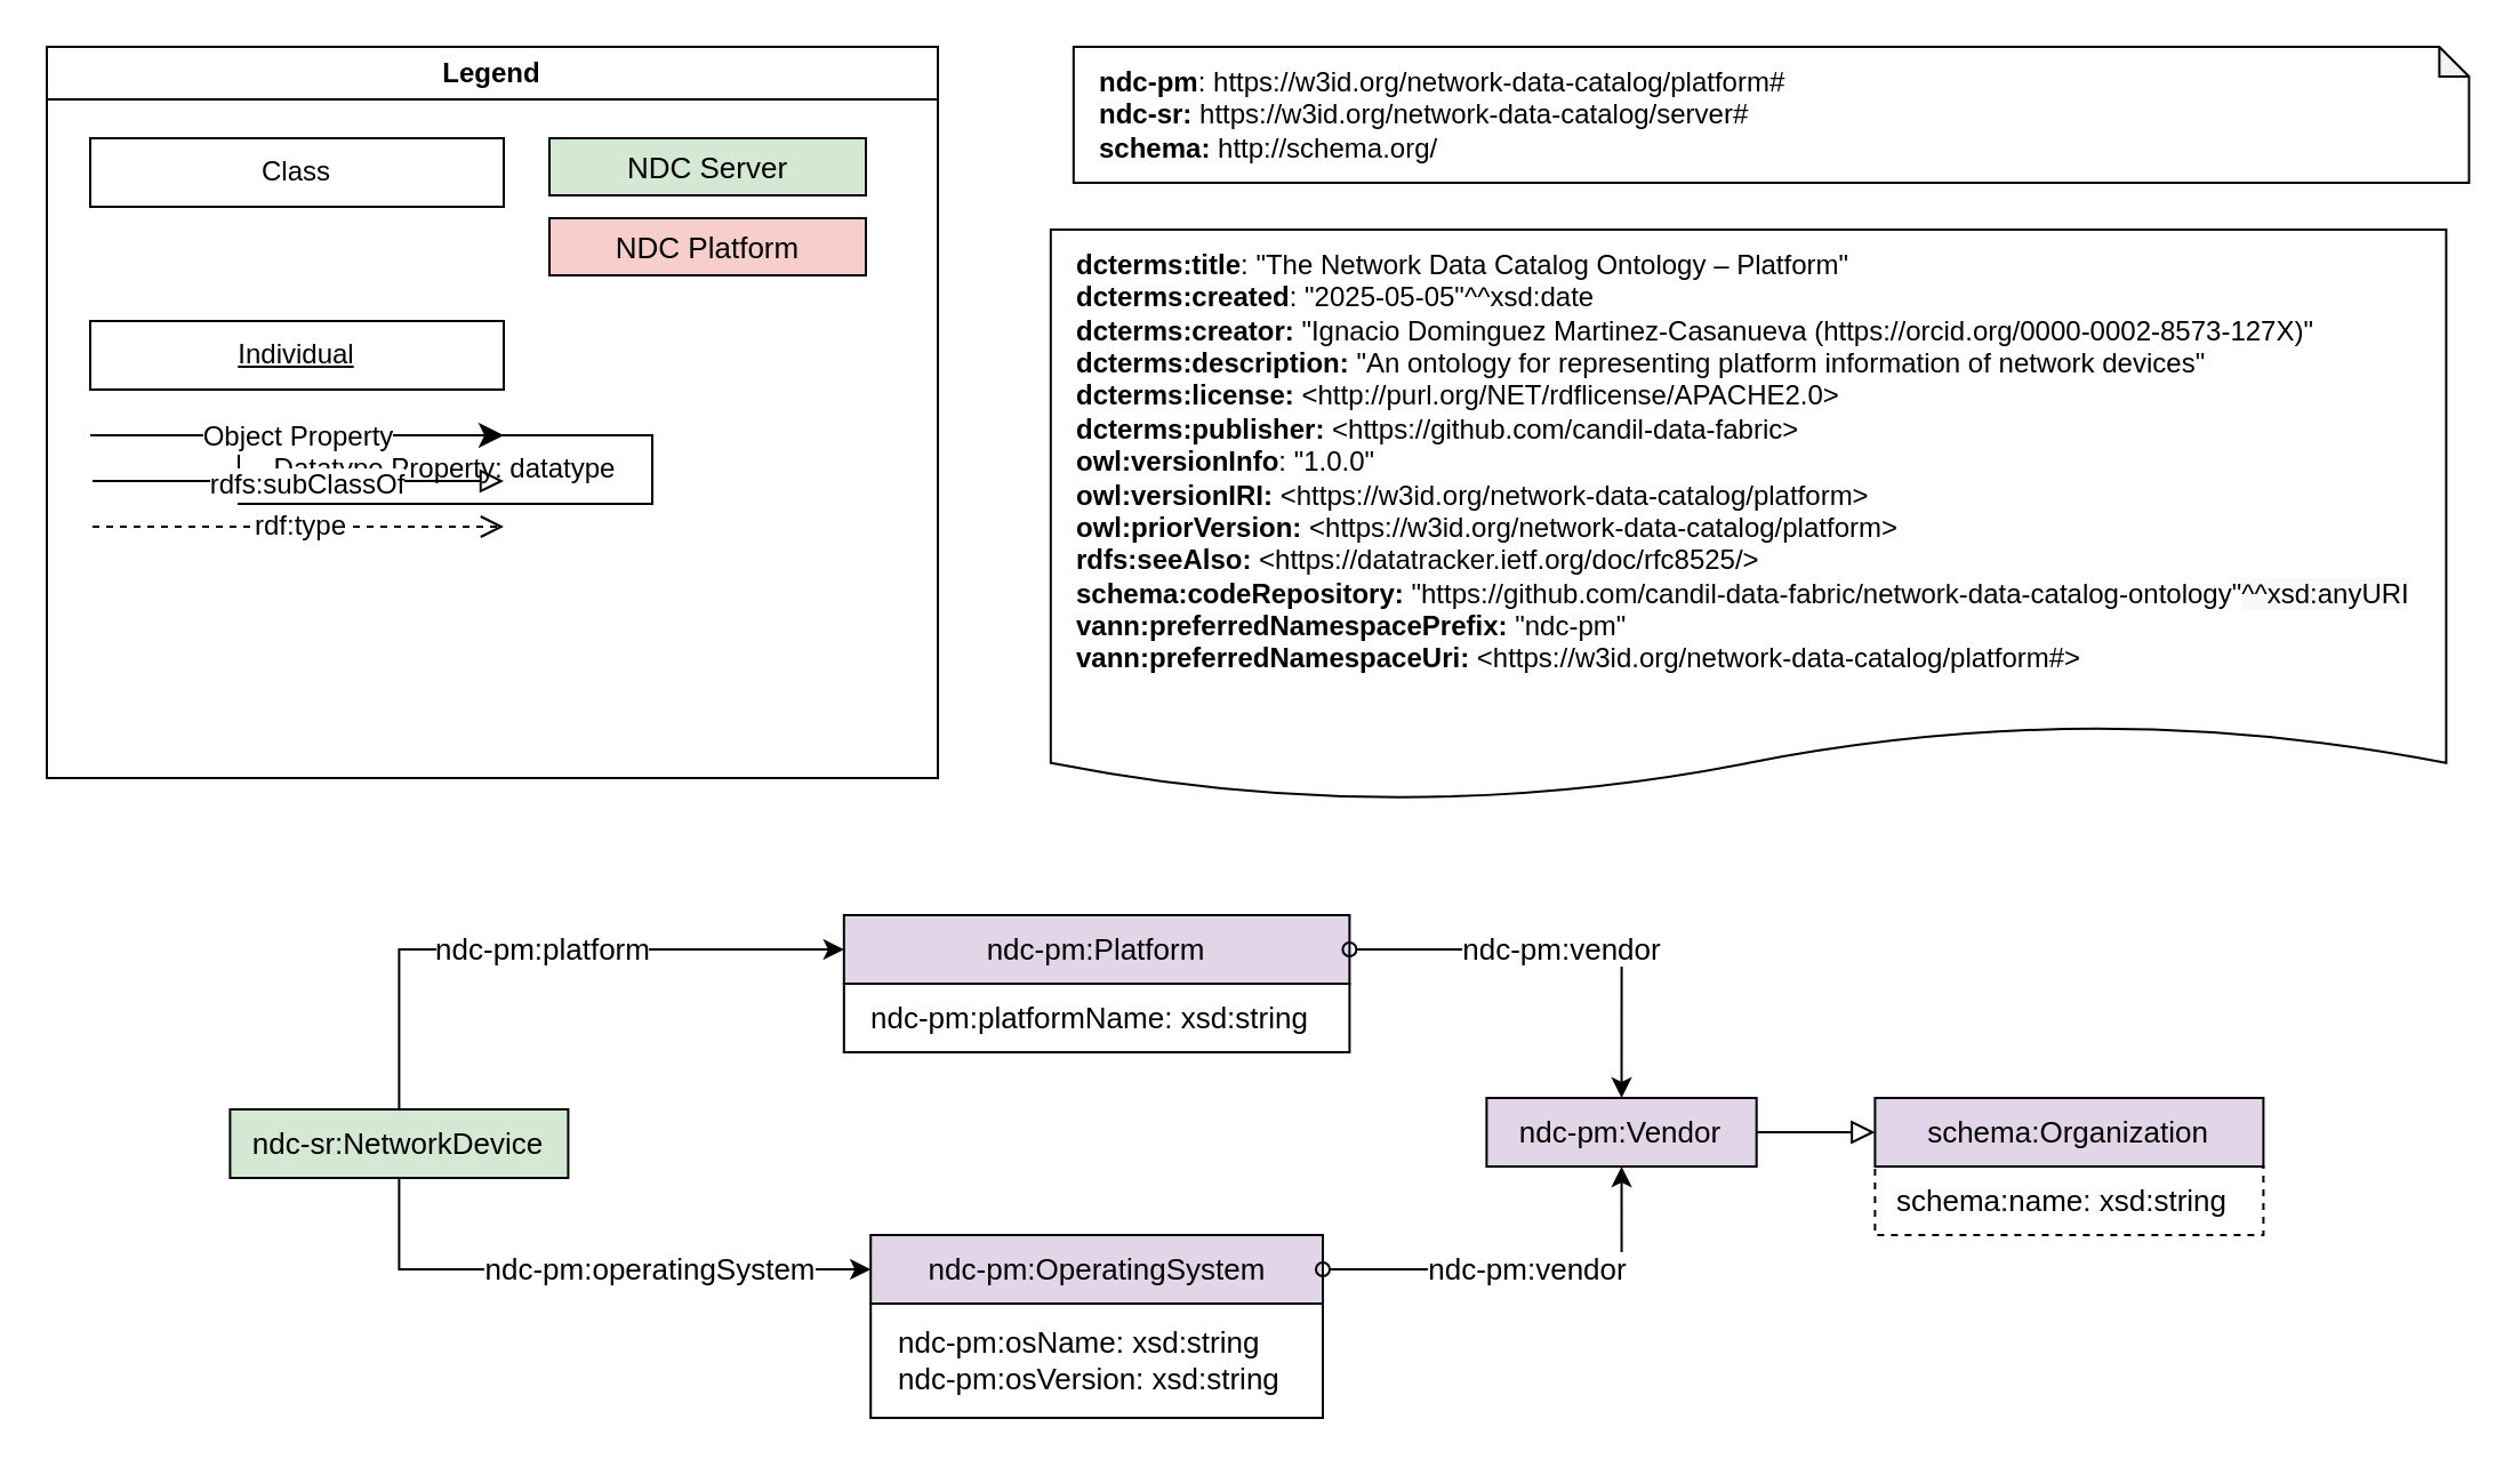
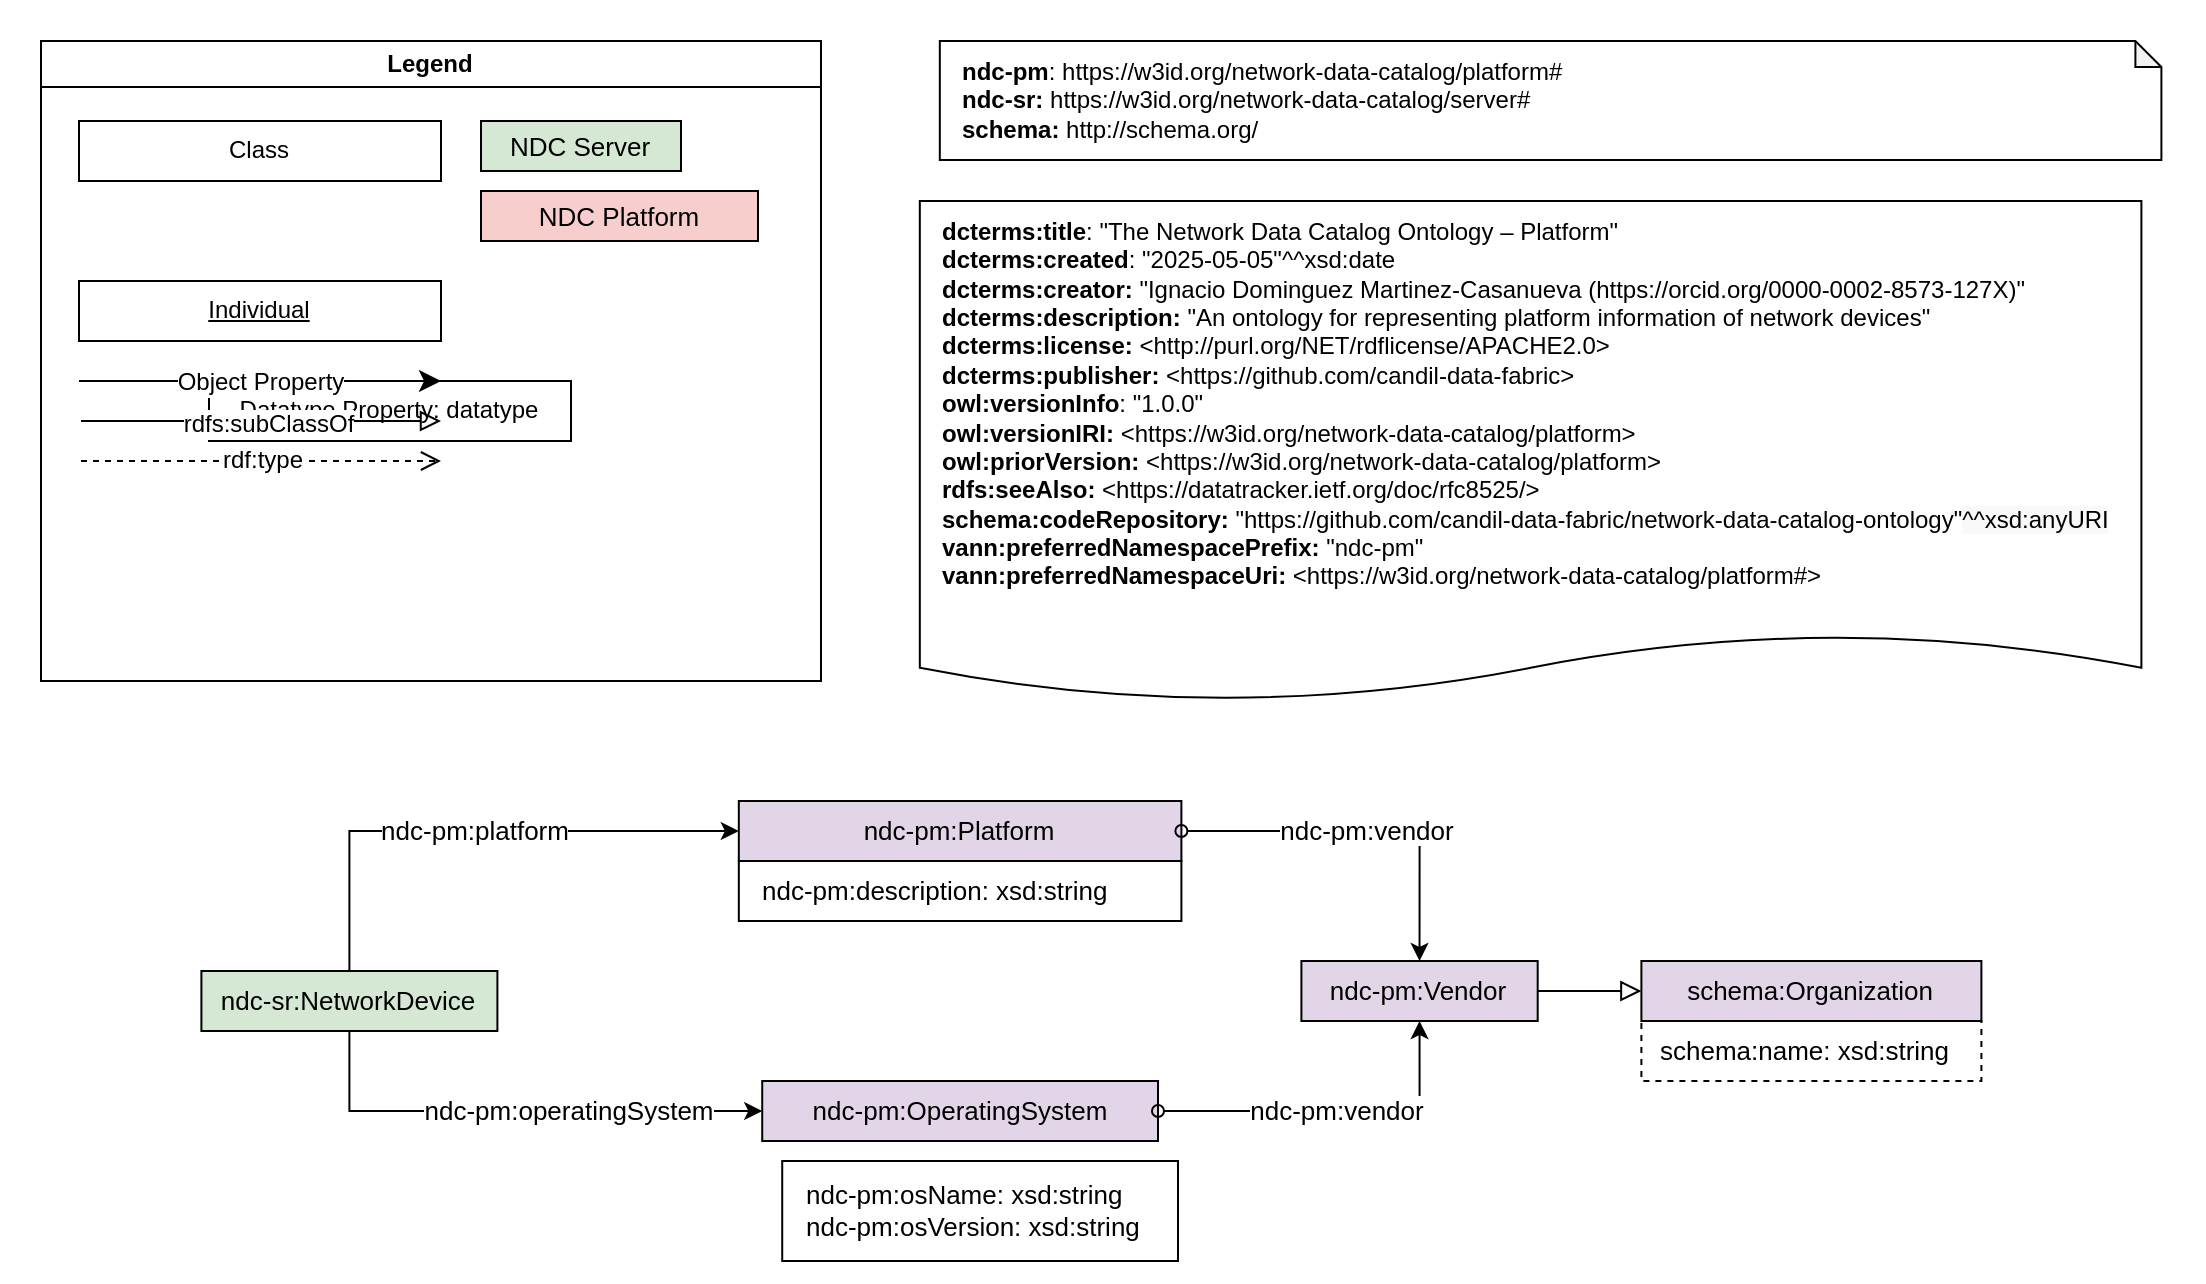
- <mxCell id="13" value="NDC Server" style="rounded=0;whiteSpace=wrap;html=1;fillColor=#d5e8d4;strokeColor=#000000;fontFamily=Helvetica;fontSize=13;" parent="3" vertex="1"><mxGeometry x="220" y="40.0" width="138.5" height="25" as="geometry" /></mxCell>
+ <mxCell id="13" value="NDC Server" style="rounded=0;whiteSpace=wrap;html=1;fillColor=#d5e8d4;strokeColor=#000000;fontFamily=Helvetica;fontSize=13;" parent="3" vertex="1"><mxGeometry x="220" y="40.0" width="100" height="25" as="geometry" /></mxCell>
- <mxCell id="18" value="ndc-pm:platformName: xsd:string" style="rounded=0;whiteSpace=wrap;html=1;snapToPoint=1;points=[[0.1,0],[0.2,0],[0.3,0],[0.4,0],[0.5,0],[0.6,0],[0.7,0],[0.8,0],[0.9,0],[0,0.1],[0,0.3],[0,0.5],[0,0.7],[0,0.9],[0.1,1],[0.2,1],[0.3,1],[0.4,1],[0.5,1],[0.6,1],[0.7,1],[0.8,1],[0.9,1],[1,0.1],[1,0.3],[1,0.5],[1,0.7],[1,0.9]];align=left;spacingLeft=10;fontSize=13;" parent="1" vertex="1"><mxGeometry x="368.91" y="430" width="221.29" height="30" as="geometry" /></mxCell>
+ <mxCell id="18" value="ndc-pm:description: xsd:string" style="rounded=0;whiteSpace=wrap;html=1;snapToPoint=1;points=[[0.1,0],[0.2,0],[0.3,0],[0.4,0],[0.5,0],[0.6,0],[0.7,0],[0.8,0],[0.9,0],[0,0.1],[0,0.3],[0,0.5],[0,0.7],[0,0.9],[0.1,1],[0.2,1],[0.3,1],[0.4,1],[0.5,1],[0.6,1],[0.7,1],[0.8,1],[0.9,1],[1,0.1],[1,0.3],[1,0.5],[1,0.7],[1,0.9]];align=left;spacingLeft=10;fontSize=13;" parent="1" vertex="1"><mxGeometry x="368.91" y="430" width="221.29" height="30" as="geometry" /></mxCell>
- <mxCell id="21" value="ndc-pm:osName: xsd:string&lt;div&gt;ndc-pm:osVersion: xsd:string&lt;/div&gt;" style="rounded=0;whiteSpace=wrap;html=1;snapToPoint=1;points=[[0.1,0],[0.2,0],[0.3,0],[0.4,0],[0.5,0],[0.6,0],[0.7,0],[0.8,0],[0.9,0],[0,0.1],[0,0.3],[0,0.5],[0,0.7],[0,0.9],[0.1,1],[0.2,1],[0.3,1],[0.4,1],[0.5,1],[0.6,1],[0.7,1],[0.8,1],[0.9,1],[1,0.1],[1,0.3],[1,0.5],[1,0.7],[1,0.9]];align=left;spacingLeft=10;fontSize=13;" parent="1" vertex="1"><mxGeometry x="380.61" y="570" width="197.89" height="50" as="geometry" /></mxCell>
+ <mxCell id="21" value="ndc-pm:osName: xsd:string&lt;div&gt;ndc-pm:osVersion: xsd:string&lt;/div&gt;" style="rounded=0;whiteSpace=wrap;html=1;snapToPoint=1;points=[[0.1,0],[0.2,0],[0.3,0],[0.4,0],[0.5,0],[0.6,0],[0.7,0],[0.8,0],[0.9,0],[0,0.1],[0,0.3],[0,0.5],[0,0.7],[0,0.9],[0.1,1],[0.2,1],[0.3,1],[0.4,1],[0.5,1],[0.6,1],[0.7,1],[0.8,1],[0.9,1],[1,0.1],[1,0.3],[1,0.5],[1,0.7],[1,0.9]];align=left;spacingLeft=10;fontSize=13;" parent="1" vertex="1"><mxGeometry x="390.61" y="580" width="197.89" height="50" as="geometry" /></mxCell>
